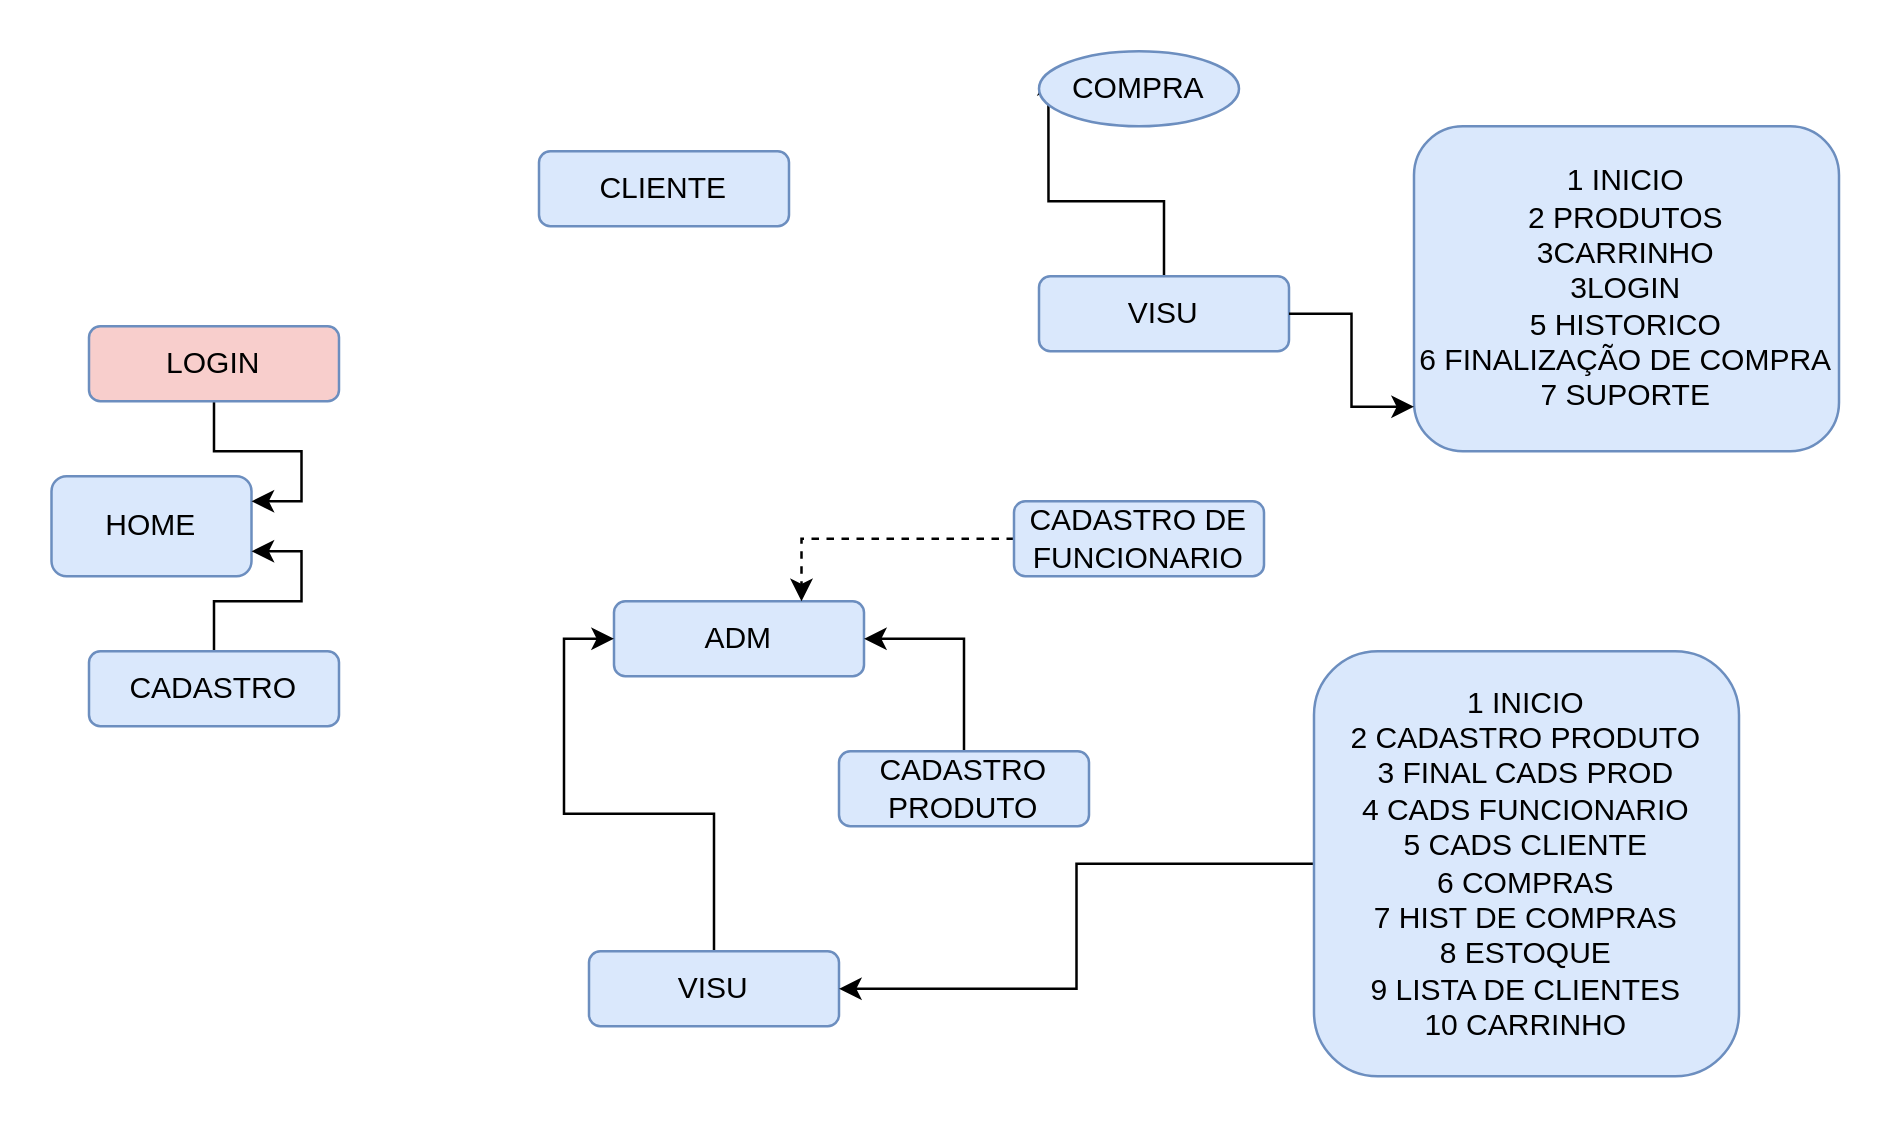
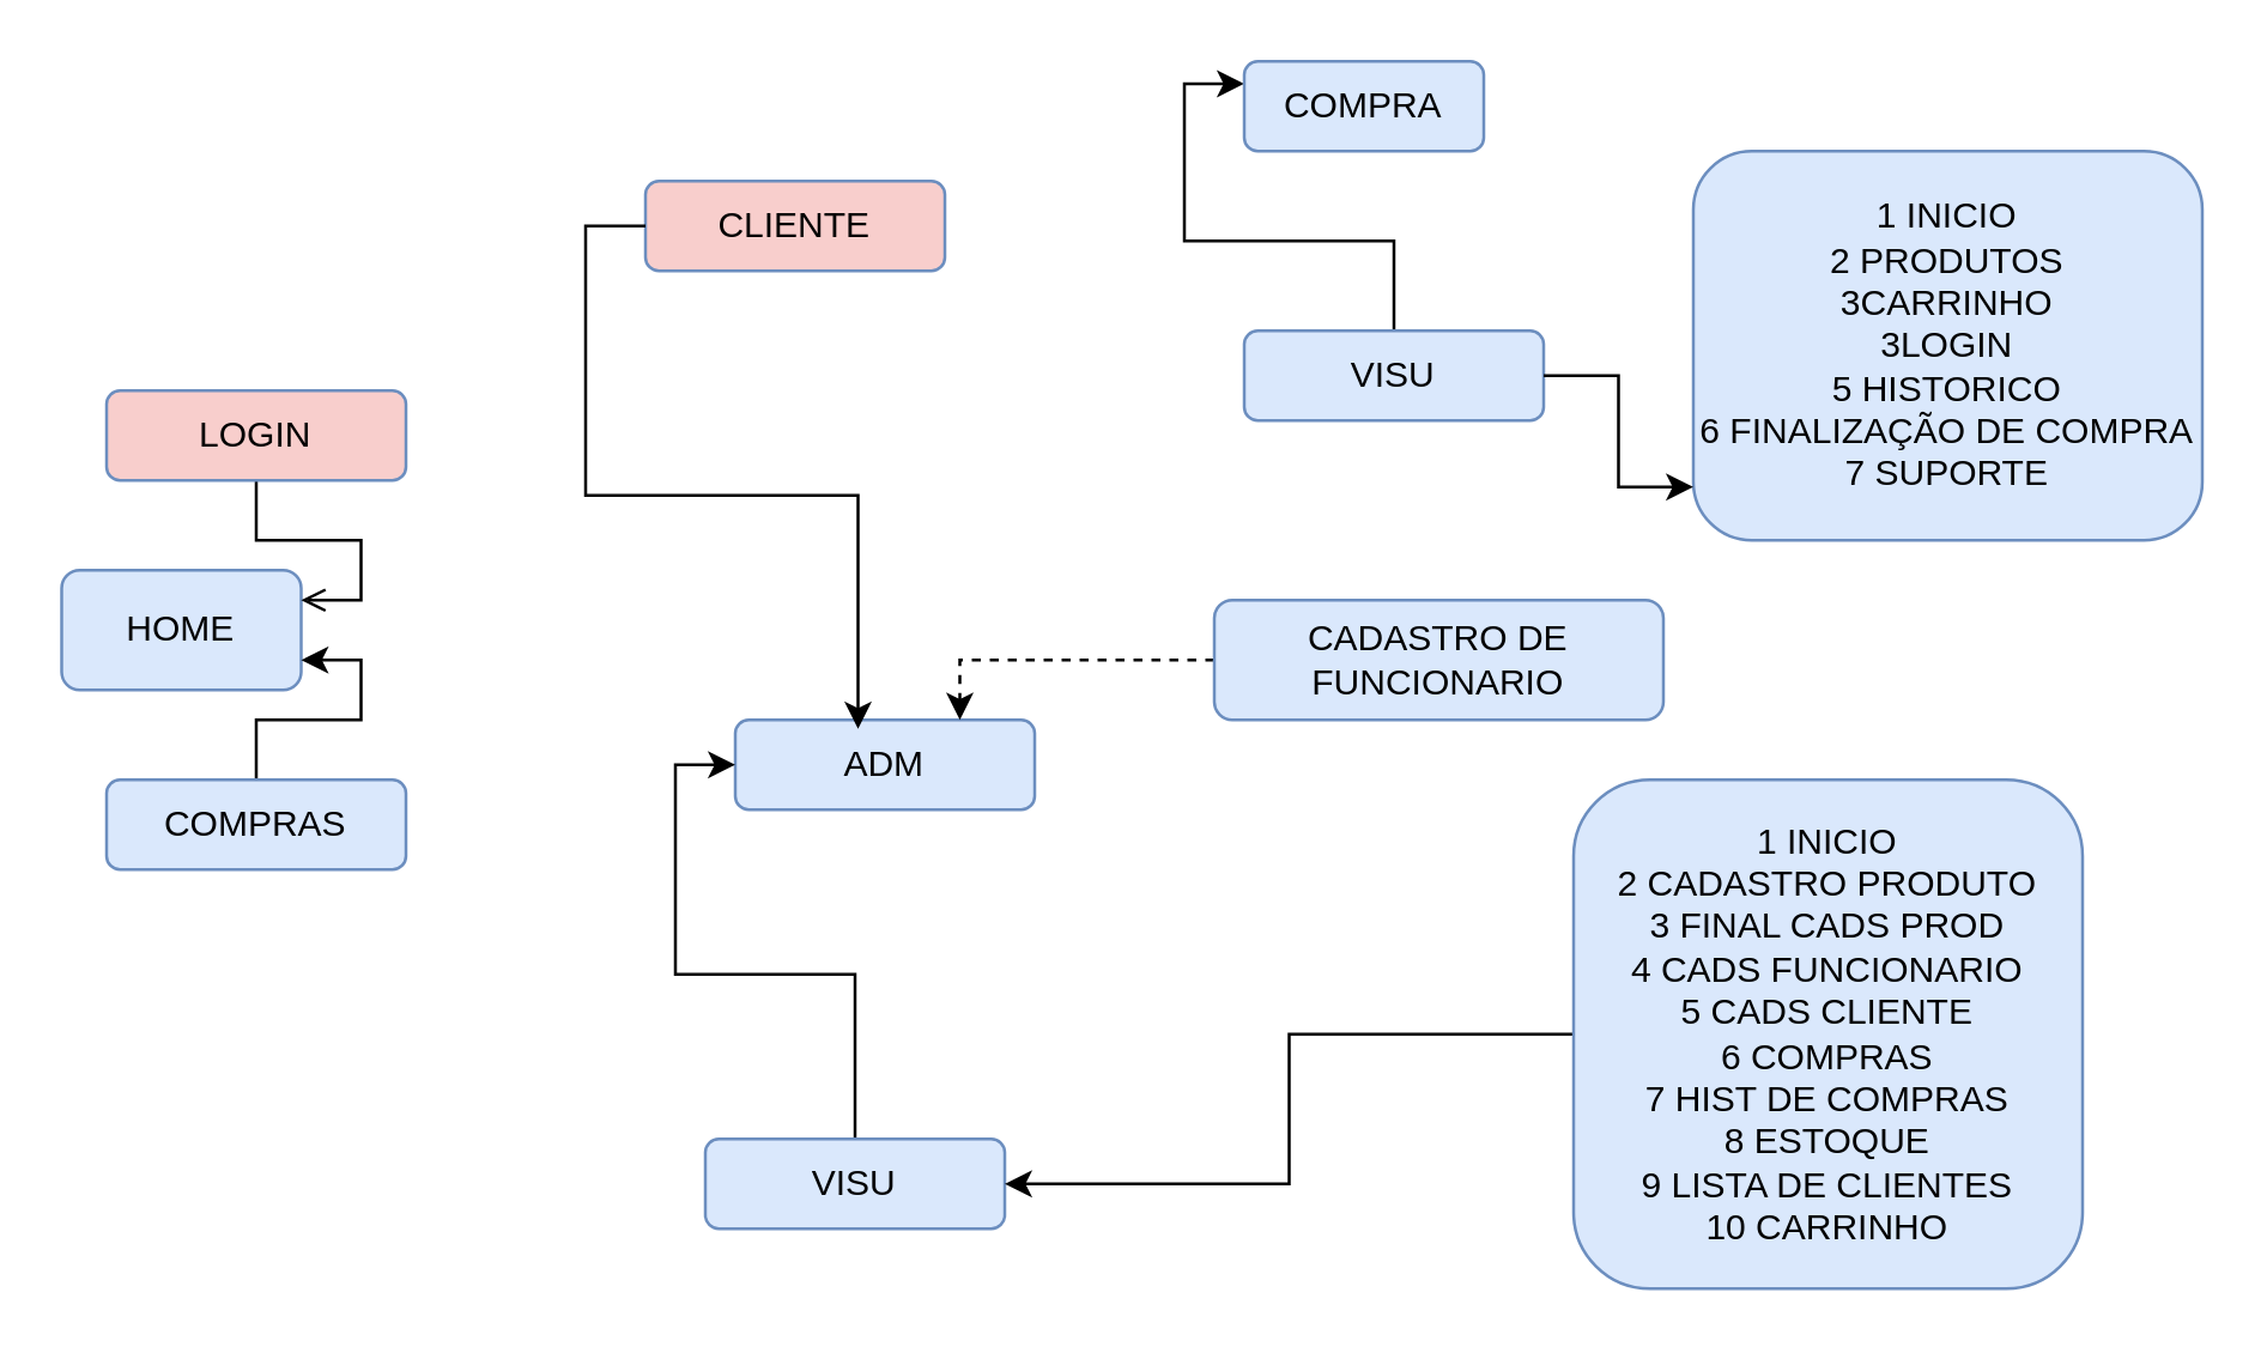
- <mxCell id="16" value="COMPRA" style="ellipse;whiteSpace=wrap;html=1;fillColor=#dae8fc;strokeColor=#6c8ebf;" vertex="1" parent="1"><mxGeometry x="415" y="20" width="80" height="30" as="geometry" /></mxCell>
+ <mxCell id="16" value="COMPRA" style="rounded=1;whiteSpace=wrap;html=1;fillColor=#dae8fc;strokeColor=#6c8ebf;" vertex="1" parent="1"><mxGeometry x="415" y="20" width="80" height="30" as="geometry" /></mxCell>
- <mxCell id="7" value="CLIENTE" style="rounded=1;whiteSpace=wrap;html=1;fillColor=#dae8fc;strokeColor=#6c8ebf;" vertex="1" parent="1"><mxGeometry x="215" y="60" width="100" height="30" as="geometry" /></mxCell>
+ <mxCell id="7" value="CLIENTE" style="rounded=1;whiteSpace=wrap;html=1;fillColor=#f8cecc;strokeColor=#6c8ebf;" vertex="1" parent="1"><mxGeometry x="215" y="60" width="100" height="30" as="geometry" /></mxCell>
+ <mxCell id="11" style="edgeStyle=orthogonalEdgeStyle;rounded=0;orthogonalLoop=1;jettySize=auto;html=1;exitX=0;exitY=0.5;exitDx=0;exitDy=0;entryX=0.41;entryY=0.1;entryDx=0;entryDy=0;entryPerimeter=0;" edge="1" parent="1" source="7" target="8"><mxGeometry relative="1" as="geometry" /></mxCell>
- <mxCell id="3" style="edgeStyle=orthogonalEdgeStyle;rounded=0;orthogonalLoop=1;jettySize=auto;html=1;entryX=1;entryY=0.25;entryDx=0;entryDy=0;" edge="1" parent="1" source="4" target="2"><mxGeometry relative="1" as="geometry" /></mxCell>
+ <mxCell id="3" style="edgeStyle=orthogonalEdgeStyle;rounded=0;orthogonalLoop=1;jettySize=auto;html=1;entryX=1;entryY=0.25;entryDx=0;entryDy=0;endArrow=open;" edge="1" parent="1" source="4" target="2"><mxGeometry relative="1" as="geometry" /></mxCell>
- <mxCell id="18" value="CADASTRO DE FUNCIONARIO" style="rounded=1;whiteSpace=wrap;html=1;fillColor=#dae8fc;strokeColor=#6c8ebf;" vertex="1" parent="1"><mxGeometry x="405" y="200" width="100" height="30" as="geometry" /></mxCell>
+ <mxCell id="18" value="CADASTRO DE FUNCIONARIO" style="rounded=1;whiteSpace=wrap;html=1;fillColor=#dae8fc;strokeColor=#6c8ebf;" vertex="1" parent="1"><mxGeometry x="405" y="200" width="150" height="40" as="geometry" /></mxCell>
- <mxCell id="9" style="edgeStyle=orthogonalEdgeStyle;rounded=0;orthogonalLoop=1;jettySize=auto;html=1;entryX=1;entryY=0.5;entryDx=0;entryDy=0;" edge="1" parent="1" source="10" target="8"><mxGeometry relative="1" as="geometry" /></mxCell>
- <mxCell id="6" value="CADASTRO" style="rounded=1;whiteSpace=wrap;html=1;fillColor=#dae8fc;strokeColor=#6c8ebf;" vertex="1" parent="1"><mxGeometry x="35" y="260" width="100" height="30" as="geometry" /></mxCell>
+ <mxCell id="6" value="COMPRAS" style="rounded=1;whiteSpace=wrap;html=1;fillColor=#dae8fc;strokeColor=#6c8ebf;" vertex="1" parent="1"><mxGeometry x="35" y="260" width="100" height="30" as="geometry" /></mxCell>
- <mxCell id="10" value="CADASTRO PRODUTO" style="rounded=1;whiteSpace=wrap;html=1;fillColor=#dae8fc;strokeColor=#6c8ebf;" vertex="1" parent="1"><mxGeometry x="335" y="300" width="100" height="30" as="geometry" /></mxCell>
